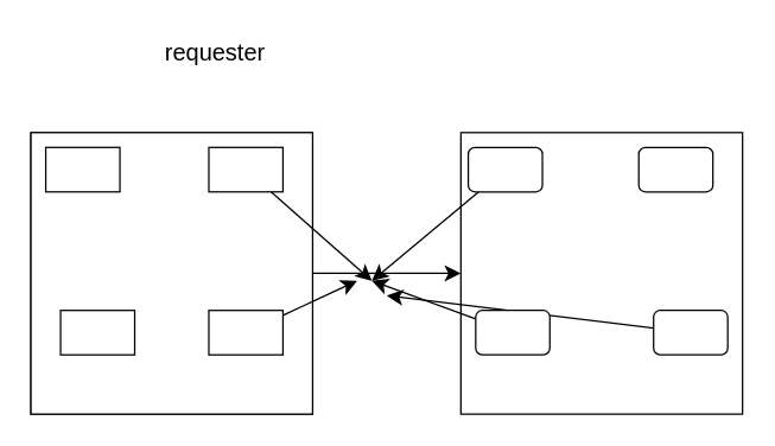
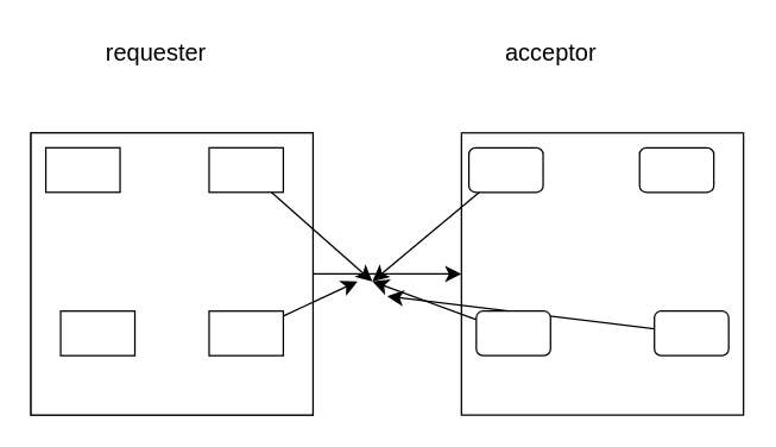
- <mxCell id="20" value="requester" style="text;html=1;align=center;verticalAlign=middle;resizable=0;points=[];autosize=1;strokeColor=none;fillColor=none;fontSize=16;" vertex="1" parent="1"><mxGeometry x="99" y="20" width="90" height="30" as="geometry" /></mxCell>
+ <mxCell id="20" value="requester" style="text;html=1;align=center;verticalAlign=middle;resizable=0;points=[];autosize=1;strokeColor=none;fillColor=none;fontSize=16;" vertex="1" parent="1"><mxGeometry x="59" y="20" width="90" height="30" as="geometry" /></mxCell>
+ <mxCell id="21" value="acceptor" style="text;html=1;align=center;verticalAlign=middle;resizable=0;points=[];autosize=1;strokeColor=none;fillColor=none;fontSize=16;" vertex="1" parent="1"><mxGeometry x="330" y="20" width="80" height="30" as="geometry" /></mxCell>
